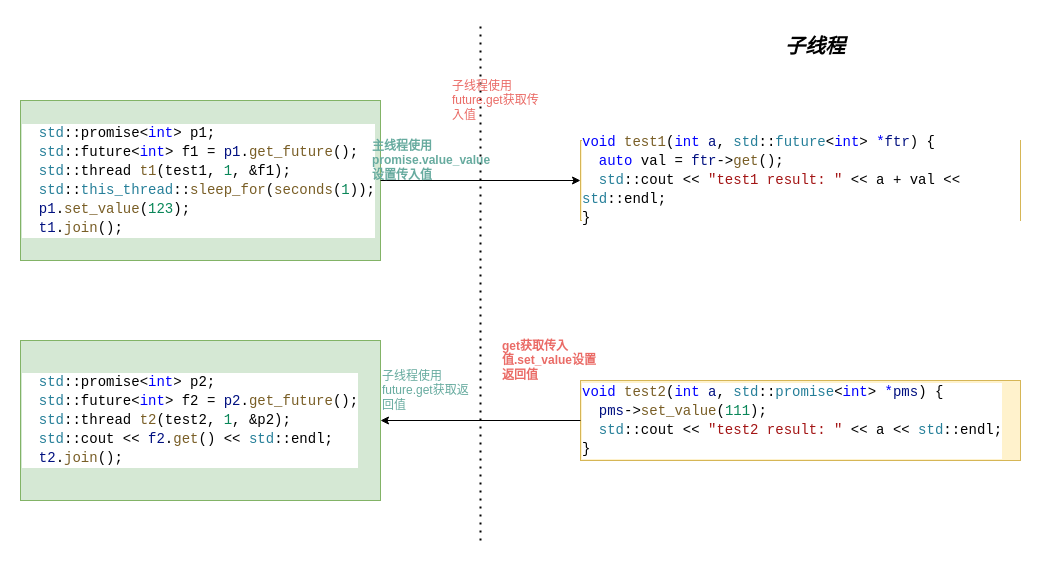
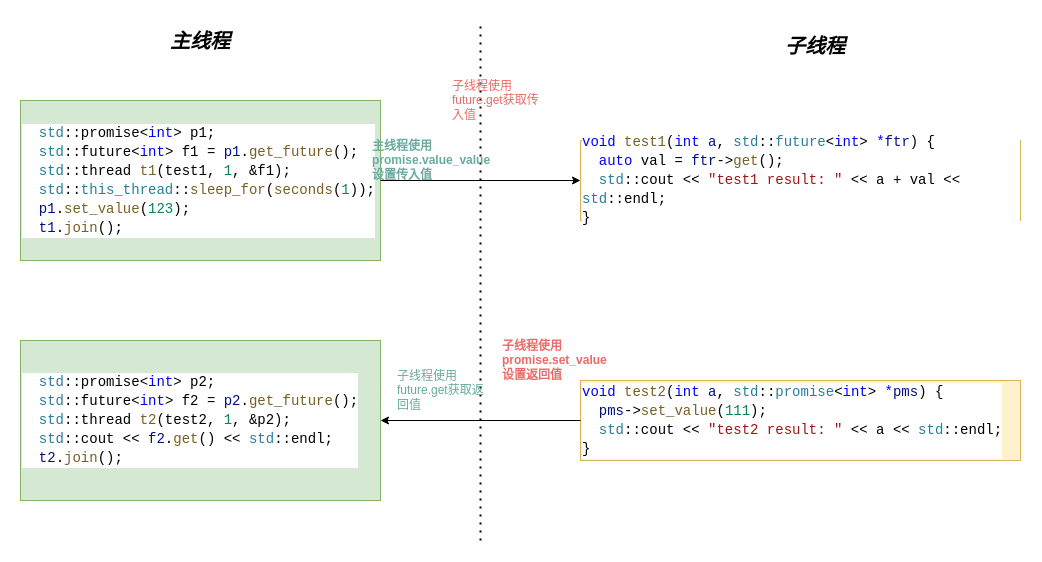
+ <mxCell id="9" value="&lt;b&gt;&lt;i&gt;&lt;font style=&quot;font-size: 20px&quot;&gt;主线程&lt;/font&gt;&lt;/i&gt;&lt;/b&gt;" style="text;html=1;strokeColor=none;fillColor=none;align=center;verticalAlign=middle;whiteSpace=wrap;rounded=0;" vertex="1" parent="1"><mxGeometry x="140" y="20" width="120" height="40" as="geometry" /></mxCell>
- <mxCell id="13" value="&lt;b&gt;&lt;font color=&quot;#ea6b66&quot;&gt;get获取传入值.set_value设置返回值&lt;/font&gt;&lt;/b&gt;" style="text;html=1;strokeColor=none;fillColor=none;align=left;verticalAlign=middle;whiteSpace=wrap;rounded=0;fontSize=12;" vertex="1" parent="1"><mxGeometry x="500" y="340" width="100" height="40" as="geometry" /></mxCell>
+ <mxCell id="13" value="&lt;b&gt;&lt;font color=&quot;#ea6b66&quot;&gt;子线程使用promise.set_value设置返回值&lt;/font&gt;&lt;/b&gt;" style="text;html=1;strokeColor=none;fillColor=none;align=left;verticalAlign=middle;whiteSpace=wrap;rounded=0;fontSize=12;" vertex="1" parent="1"><mxGeometry x="500" y="340" width="100" height="40" as="geometry" /></mxCell>
- <mxCell id="14" value="子线程使用future.get获取返回值" style="text;html=1;strokeColor=none;fillColor=none;align=left;verticalAlign=middle;whiteSpace=wrap;rounded=0;fontSize=12;fontColor=#67AB9F;" vertex="1" parent="1"><mxGeometry x="380" y="370" width="90" height="40" as="geometry" /></mxCell>
+ <mxCell id="14" value="子线程使用future.get获取返回值" style="text;html=1;strokeColor=none;fillColor=none;align=left;verticalAlign=middle;whiteSpace=wrap;rounded=0;fontSize=12;fontColor=#67AB9F;" vertex="1" parent="1"><mxGeometry x="395" y="370" width="90" height="40" as="geometry" /></mxCell>
